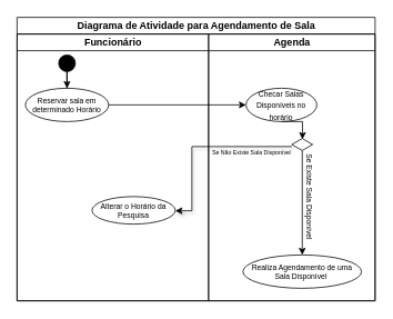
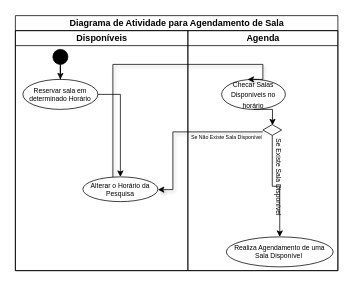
- <mxCell id="4" value="Funcionário" style="swimlane;startSize=20;html=1;fillColor=none;" vertex="1" parent="2"><mxGeometry y="20" width="230" height="320" as="geometry" /></mxCell>
+ <mxCell id="4" value="Disponíveis" style="swimlane;startSize=20;html=1;fillColor=none;" vertex="1" parent="2"><mxGeometry y="20" width="230" height="320" as="geometry" /></mxCell>
+ <mxCell id="18" style="edgeStyle=orthogonalEdgeStyle;rounded=0;orthogonalLoop=1;jettySize=auto;html=1;entryX=0.407;entryY=0;entryDx=0;entryDy=0;entryPerimeter=0;fontSize=9;shadow=1;" edge="1" parent="2" source="8" target="12"><mxGeometry relative="1" as="geometry"><Array as="points"><mxPoint x="130" y="65" /><mxPoint x="330" y="65" /></Array></mxGeometry></mxCell>
- <mxCell id="3" style="edgeStyle=orthogonalEdgeStyle;rounded=0;orthogonalLoop=1;jettySize=auto;html=1;exitX=1;exitY=0.5;exitDx=0;exitDy=0;" edge="1" parent="2" source="7" target="12"><mxGeometry relative="1" as="geometry" /></mxCell>
+ <mxCell id="3" style="edgeStyle=orthogonalEdgeStyle;rounded=0;orthogonalLoop=1;jettySize=auto;html=1;exitX=1;exitY=0.5;exitDx=0;exitDy=0;" edge="1" parent="2" source="7" target="8"><mxGeometry relative="1" as="geometry" /></mxCell>
- <mxCell id="15" value="Realiza Agendamento de uma Sala Disponível&amp;nbsp;" style="ellipse;whiteSpace=wrap;html=1;align=center;newEdgeStyle={&quot;edgeStyle&quot;:&quot;entityRelationEdgeStyle&quot;,&quot;startArrow&quot;:&quot;none&quot;,&quot;endArrow&quot;:&quot;none&quot;,&quot;segment&quot;:10,&quot;curved&quot;:1};treeFolding=1;treeMoving=1;fontSize=9;fillColor=none;" vertex="1" parent="10"><mxGeometry x="41.25" y="265" width="142.5" height="40" as="geometry" /></mxCell>
+ <mxCell id="15" value="Realiza Agendamento de uma Sala Disponível&amp;nbsp;" style="ellipse;whiteSpace=wrap;html=1;align=center;newEdgeStyle={&quot;edgeStyle&quot;:&quot;entityRelationEdgeStyle&quot;,&quot;startArrow&quot;:&quot;none&quot;,&quot;endArrow&quot;:&quot;none&quot;,&quot;segment&quot;:10,&quot;curved&quot;:1};treeFolding=1;treeMoving=1;fontSize=9;fillColor=none;" vertex="1" parent="10"><mxGeometry x="51.25" y="275" width="142.5" height="40" as="geometry" /></mxCell>
